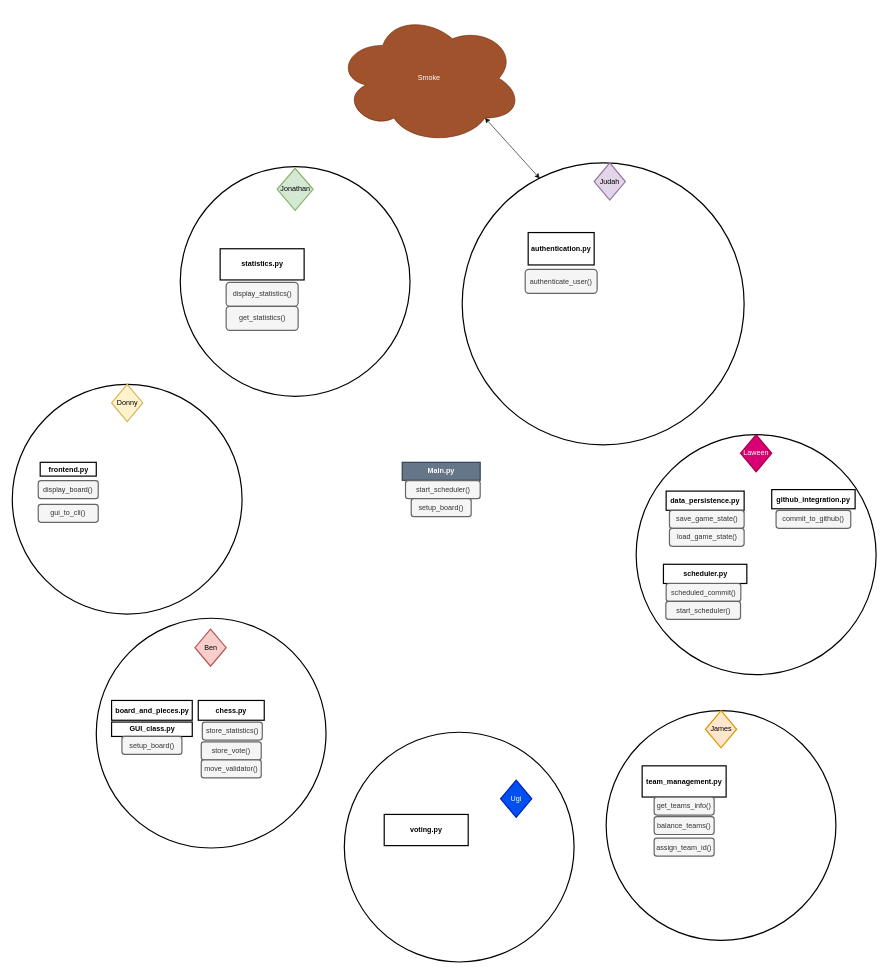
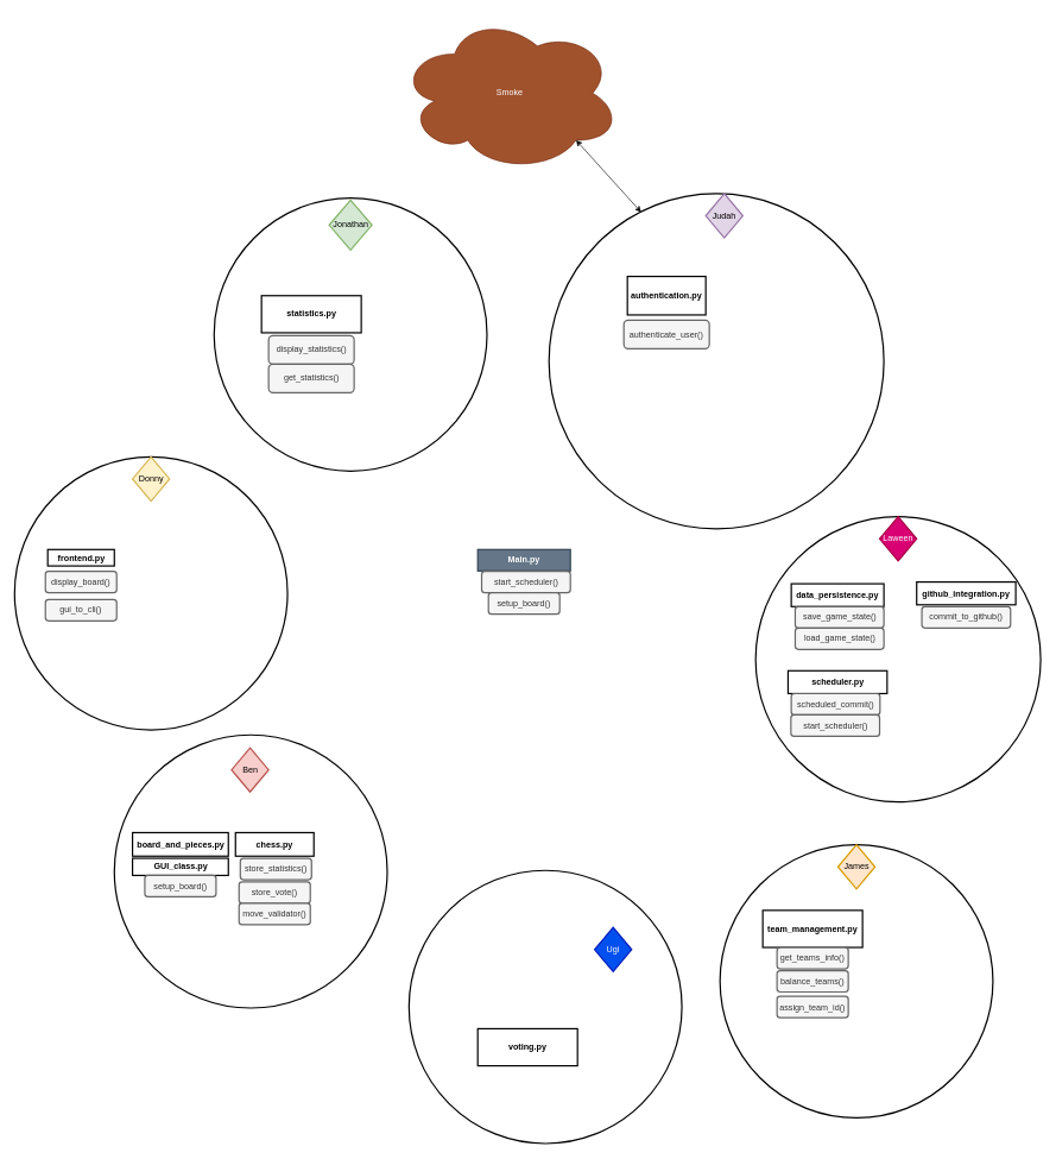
- <mxCell id="15" value="voting.py" style="whiteSpace=wrap;strokeWidth=2;fontStyle=1" vertex="1" parent="1"><mxGeometry x="640" y="1357" width="140" height="52" as="geometry" /></mxCell>
+ <mxCell id="15" value="voting.py" style="whiteSpace=wrap;strokeWidth=2;fontStyle=1" vertex="1" parent="1"><mxGeometry x="670" y="1442" width="140" height="52" as="geometry" /></mxCell>
